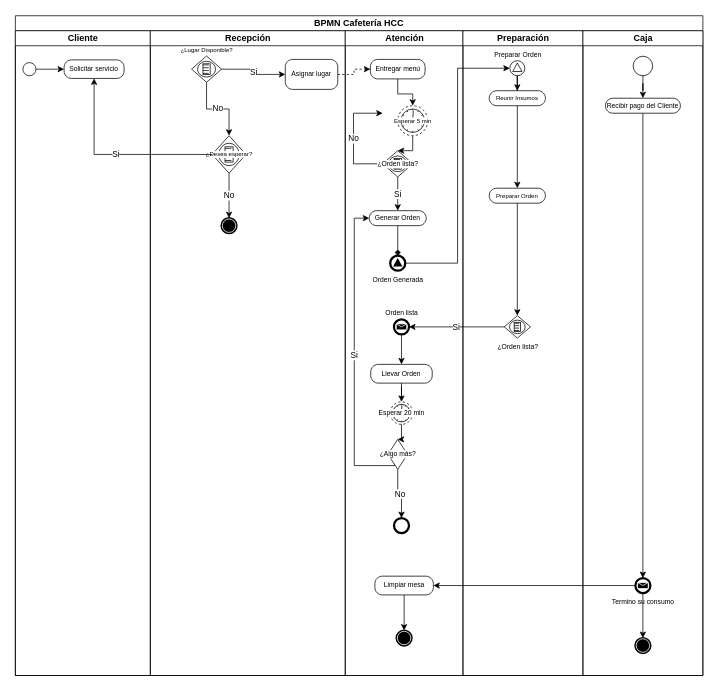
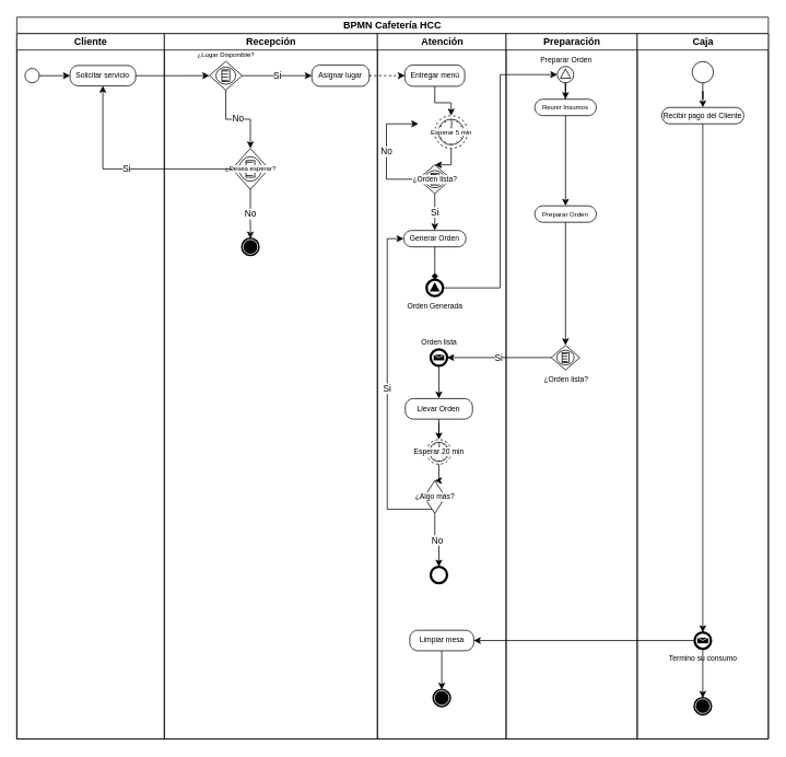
+ <mxCell id="55" style="edgeStyle=orthogonalEdgeStyle;rounded=0;orthogonalLoop=1;jettySize=auto;html=1;entryX=0;entryY=0.5;entryDx=0;entryDy=0;entryPerimeter=0;" edge="1" parent="2" source="5" target="8"><mxGeometry relative="1" as="geometry" /></mxCell>
- <mxCell id="13" value="Asignar lugar" style="points=[[0.25,0,0],[0.5,0,0],[0.75,0,0],[1,0.25,0],[1,0.5,0],[1,0.75,0],[0.75,1,0],[0.5,1,0],[0.25,1,0],[0,0.75,0],[0,0.5,0],[0,0.25,0]];shape=mxgraph.bpmn.task;whiteSpace=wrap;rectStyle=rounded;size=10;html=1;container=1;expand=0;collapsible=0;taskMarker=abstract;fontSize=9;" vertex="1" parent="7"><mxGeometry x="180" y="38.25" width="70" height="40" as="geometry" /></mxCell>
+ <mxCell id="13" value="Asignar lugar" style="points=[[0.25,0,0],[0.5,0,0],[0.75,0,0],[1,0.25,0],[1,0.5,0],[1,0.75,0],[0.75,1,0],[0.5,1,0],[0.25,1,0],[0,0.75,0],[0,0.5,0],[0,0.25,0]];shape=mxgraph.bpmn.task;whiteSpace=wrap;rectStyle=rounded;size=10;html=1;container=1;expand=0;collapsible=0;taskMarker=abstract;fontSize=9;" vertex="1" parent="7"><mxGeometry x="180" y="38.25" width="70" height="26" as="geometry" /></mxCell>
